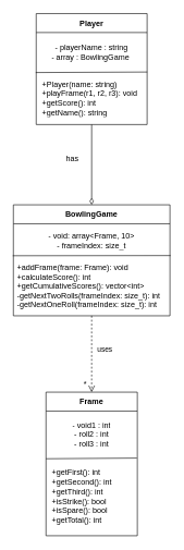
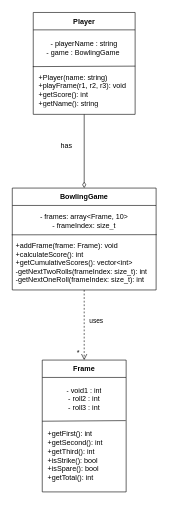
- <mxCell id="11" value="- playerName : string&lt;div&gt;- array : BowlingGame&amp;nbsp;&lt;/div&gt;" style="text;html=1;strokeColor=none;fillColor=none;align=center;verticalAlign=middle;spacingLeft=4;spacingRight=4;overflow=hidden;rotatable=0;points=[[0,0.5],[1,0.5]];portConstraint=eastwest;whiteSpace=wrap;" parent="10" vertex="1"><mxGeometry y="29" width="170" height="61" as="geometry" /></mxCell>
+ <mxCell id="11" value="- playerName : string&lt;div&gt;- game : BowlingGame&amp;nbsp;&lt;/div&gt;" style="text;html=1;strokeColor=none;fillColor=none;align=center;verticalAlign=middle;spacingLeft=4;spacingRight=4;overflow=hidden;rotatable=0;points=[[0,0.5],[1,0.5]];portConstraint=eastwest;whiteSpace=wrap;" parent="10" vertex="1"><mxGeometry y="29" width="170" height="61" as="geometry" /></mxCell>
- <mxCell id="3" value="&lt;div&gt;- void: array&amp;lt;Frame, 10&amp;gt;&lt;/div&gt;- frameIndex: size_t" style="text;html=1;strokeColor=none;fillColor=none;align=center;verticalAlign=middle;spacingLeft=4;spacingRight=4;overflow=hidden;rotatable=0;points=[[0,0.5],[1,0.5]];portConstraint=eastwest;whiteSpace=wrap;" parent="2" vertex="1"><mxGeometry y="29" width="240" height="51" as="geometry" /></mxCell>
+ <mxCell id="3" value="&lt;div&gt;- frames: array&amp;lt;Frame, 10&amp;gt;&lt;/div&gt;- frameIndex: size_t" style="text;html=1;strokeColor=none;fillColor=none;align=center;verticalAlign=middle;spacingLeft=4;spacingRight=4;overflow=hidden;rotatable=0;points=[[0,0.5],[1,0.5]];portConstraint=eastwest;whiteSpace=wrap;" parent="2" vertex="1"><mxGeometry y="29" width="240" height="51" as="geometry" /></mxCell>
